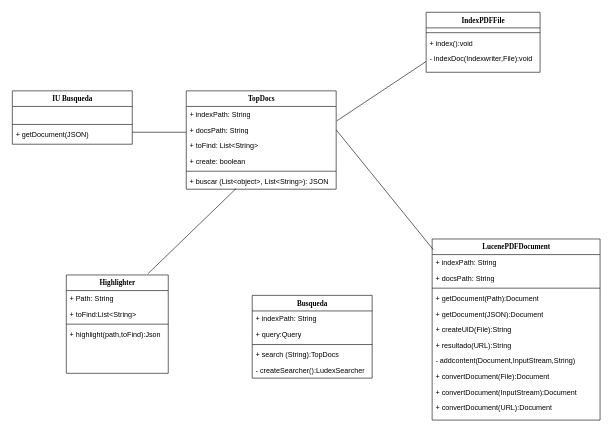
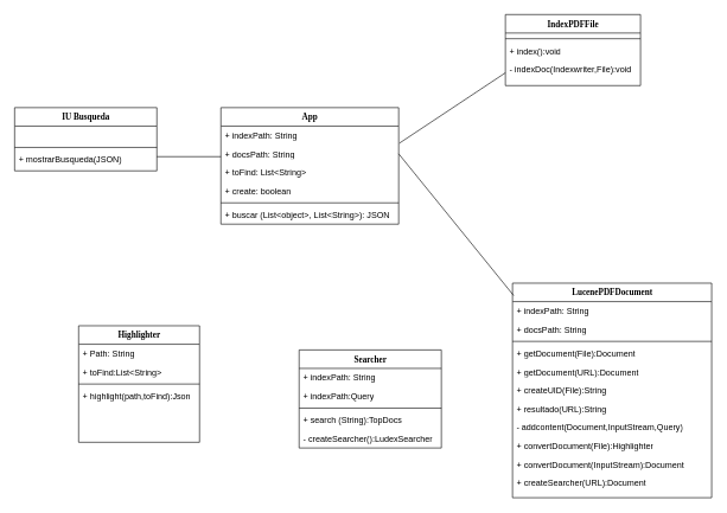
- <mxCell id="11" value="TopDocs" style="swimlane;html=1;fontStyle=1;align=center;verticalAlign=top;childLayout=stackLayout;horizontal=1;startSize=26;horizontalStack=0;resizeParent=1;resizeLast=0;collapsible=1;marginBottom=0;swimlaneFillColor=#ffffff;rounded=0;shadow=0;comic=0;labelBackgroundColor=none;strokeColor=#000000;strokeWidth=1;fillColor=none;fontFamily=Verdana;fontSize=12;fontColor=#000000;" parent="1" vertex="1"><mxGeometry x="310" y="151" width="250" height="164" as="geometry" /></mxCell>
+ <mxCell id="11" value="App" style="swimlane;html=1;fontStyle=1;align=center;verticalAlign=top;childLayout=stackLayout;horizontal=1;startSize=26;horizontalStack=0;resizeParent=1;resizeLast=0;collapsible=1;marginBottom=0;swimlaneFillColor=#ffffff;rounded=0;shadow=0;comic=0;labelBackgroundColor=none;strokeColor=#000000;strokeWidth=1;fillColor=none;fontFamily=Verdana;fontSize=12;fontColor=#000000;" parent="1" vertex="1"><mxGeometry x="310" y="151" width="250" height="164" as="geometry" /></mxCell>
- <mxCell id="5" value="+ getDocument(JSON)" style="text;html=1;strokeColor=none;fillColor=none;align=left;verticalAlign=top;spacingLeft=4;spacingRight=4;whiteSpace=wrap;overflow=hidden;rotatable=0;points=[[0,0.5],[1,0.5]];portConstraint=eastwest;" vertex="1" parent="2"><mxGeometry y="60" width="200" height="26" as="geometry" /></mxCell>
+ <mxCell id="5" value="+ mostrarBusqueda(JSON)" style="text;html=1;strokeColor=none;fillColor=none;align=left;verticalAlign=top;spacingLeft=4;spacingRight=4;whiteSpace=wrap;overflow=hidden;rotatable=0;points=[[0,0.5],[1,0.5]];portConstraint=eastwest;" vertex="1" parent="2"><mxGeometry y="60" width="200" height="26" as="geometry" /></mxCell>
- <mxCell id="41" value="" style="endArrow=none;html=1;entryX=0.332;entryY=0.962;entryDx=0;entryDy=0;entryPerimeter=0;exitX=0.8;exitY=-0.012;exitDx=0;exitDy=0;exitPerimeter=0;" parent="1" source="6" target="17" edge="1"><mxGeometry width="50" height="50" relative="1" as="geometry"><mxPoint x="80" y="543" as="sourcePoint" /><mxPoint x="140" y="503" as="targetPoint" /></mxGeometry></mxCell>
- <mxCell id="28" value="+ getDocument(Path):Document" style="text;html=1;strokeColor=none;fillColor=none;align=left;verticalAlign=top;spacingLeft=4;spacingRight=4;whiteSpace=wrap;overflow=hidden;rotatable=0;points=[[0,0.5],[1,0.5]];portConstraint=eastwest;" parent="24" vertex="1"><mxGeometry y="86" width="280" height="26" as="geometry" /></mxCell>
+ <mxCell id="28" value="+ getDocument(File):Document" style="text;html=1;strokeColor=none;fillColor=none;align=left;verticalAlign=top;spacingLeft=4;spacingRight=4;whiteSpace=wrap;overflow=hidden;rotatable=0;points=[[0,0.5],[1,0.5]];portConstraint=eastwest;" parent="24" vertex="1"><mxGeometry y="86" width="280" height="26" as="geometry" /></mxCell>
- <mxCell id="18" value="Busqueda" style="swimlane;html=1;fontStyle=1;align=center;verticalAlign=top;childLayout=stackLayout;horizontal=1;startSize=26;horizontalStack=0;resizeParent=1;resizeLast=0;collapsible=1;marginBottom=0;swimlaneFillColor=#ffffff;rounded=0;shadow=0;comic=0;labelBackgroundColor=none;strokeColor=#000000;strokeWidth=1;fillColor=none;fontFamily=Verdana;fontSize=12;fontColor=#000000;" parent="1" vertex="1"><mxGeometry x="420" y="492" width="200" height="138" as="geometry" /></mxCell>
+ <mxCell id="18" value="Searcher" style="swimlane;html=1;fontStyle=1;align=center;verticalAlign=top;childLayout=stackLayout;horizontal=1;startSize=26;horizontalStack=0;resizeParent=1;resizeLast=0;collapsible=1;marginBottom=0;swimlaneFillColor=#ffffff;rounded=0;shadow=0;comic=0;labelBackgroundColor=none;strokeColor=#000000;strokeWidth=1;fillColor=none;fontFamily=Verdana;fontSize=12;fontColor=#000000;" parent="1" vertex="1"><mxGeometry x="420" y="492" width="200" height="138" as="geometry" /></mxCell>
- <mxCell id="29" value="+ getDocument(JSON):Document" style="text;html=1;strokeColor=none;fillColor=none;align=left;verticalAlign=top;spacingLeft=4;spacingRight=4;whiteSpace=wrap;overflow=hidden;rotatable=0;points=[[0,0.5],[1,0.5]];portConstraint=eastwest;" parent="24" vertex="1"><mxGeometry y="112" width="280" height="26" as="geometry" /></mxCell>
+ <mxCell id="29" value="+ getDocument(URL):Document" style="text;html=1;strokeColor=none;fillColor=none;align=left;verticalAlign=top;spacingLeft=4;spacingRight=4;whiteSpace=wrap;overflow=hidden;rotatable=0;points=[[0,0.5],[1,0.5]];portConstraint=eastwest;" parent="24" vertex="1"><mxGeometry y="112" width="280" height="26" as="geometry" /></mxCell>
- <mxCell id="20" value="+ query:Query" style="text;html=1;strokeColor=none;fillColor=none;align=left;verticalAlign=top;spacingLeft=4;spacingRight=4;whiteSpace=wrap;overflow=hidden;rotatable=0;points=[[0,0.5],[1,0.5]];portConstraint=eastwest;" parent="18" vertex="1"><mxGeometry y="52" width="200" height="26" as="geometry" /></mxCell>
+ <mxCell id="20" value="+ indexPath:Query" style="text;html=1;strokeColor=none;fillColor=none;align=left;verticalAlign=top;spacingLeft=4;spacingRight=4;whiteSpace=wrap;overflow=hidden;rotatable=0;points=[[0,0.5],[1,0.5]];portConstraint=eastwest;" parent="18" vertex="1"><mxGeometry y="52" width="200" height="26" as="geometry" /></mxCell>
- <mxCell id="32" value="- addcontent(Document,InputStream,String)" style="text;html=1;strokeColor=none;fillColor=none;align=left;verticalAlign=top;spacingLeft=4;spacingRight=4;whiteSpace=wrap;overflow=hidden;rotatable=0;points=[[0,0.5],[1,0.5]];portConstraint=eastwest;" parent="24" vertex="1"><mxGeometry y="190" width="280" height="26" as="geometry" /></mxCell>
+ <mxCell id="32" value="- addcontent(Document,InputStream,Query)" style="text;html=1;strokeColor=none;fillColor=none;align=left;verticalAlign=top;spacingLeft=4;spacingRight=4;whiteSpace=wrap;overflow=hidden;rotatable=0;points=[[0,0.5],[1,0.5]];portConstraint=eastwest;" parent="24" vertex="1"><mxGeometry y="190" width="280" height="26" as="geometry" /></mxCell>
- <mxCell id="33" value="+ convertDocument(File):Document" style="text;html=1;strokeColor=none;fillColor=none;align=left;verticalAlign=top;spacingLeft=4;spacingRight=4;whiteSpace=wrap;overflow=hidden;rotatable=0;points=[[0,0.5],[1,0.5]];portConstraint=eastwest;" parent="24" vertex="1"><mxGeometry y="216" width="280" height="26" as="geometry" /></mxCell>
+ <mxCell id="33" value="+ convertDocument(File):Highlighter" style="text;html=1;strokeColor=none;fillColor=none;align=left;verticalAlign=top;spacingLeft=4;spacingRight=4;whiteSpace=wrap;overflow=hidden;rotatable=0;points=[[0,0.5],[1,0.5]];portConstraint=eastwest;" parent="24" vertex="1"><mxGeometry y="216" width="280" height="26" as="geometry" /></mxCell>
- <mxCell id="35" value="+ convertDocument(URL):Document" style="text;html=1;strokeColor=none;fillColor=none;align=left;verticalAlign=top;spacingLeft=4;spacingRight=4;whiteSpace=wrap;overflow=hidden;rotatable=0;points=[[0,0.5],[1,0.5]];portConstraint=eastwest;" parent="24" vertex="1"><mxGeometry y="268" width="280" height="26" as="geometry" /></mxCell>
+ <mxCell id="35" value="+ createSearcher(URL):Document" style="text;html=1;strokeColor=none;fillColor=none;align=left;verticalAlign=top;spacingLeft=4;spacingRight=4;whiteSpace=wrap;overflow=hidden;rotatable=0;points=[[0,0.5],[1,0.5]];portConstraint=eastwest;" parent="24" vertex="1"><mxGeometry y="268" width="280" height="26" as="geometry" /></mxCell>
